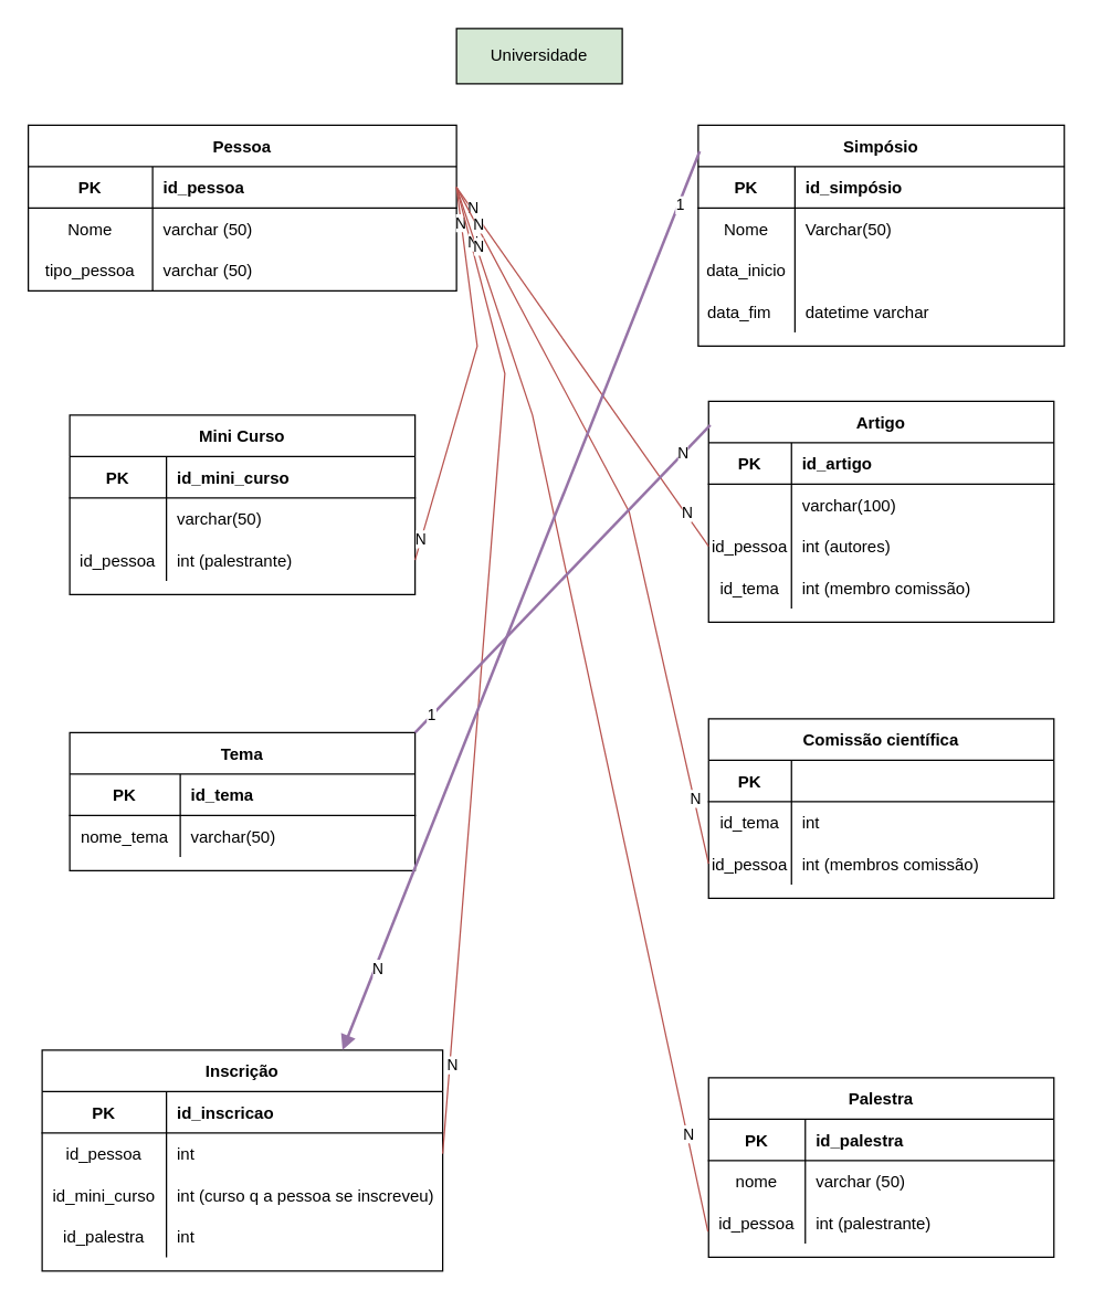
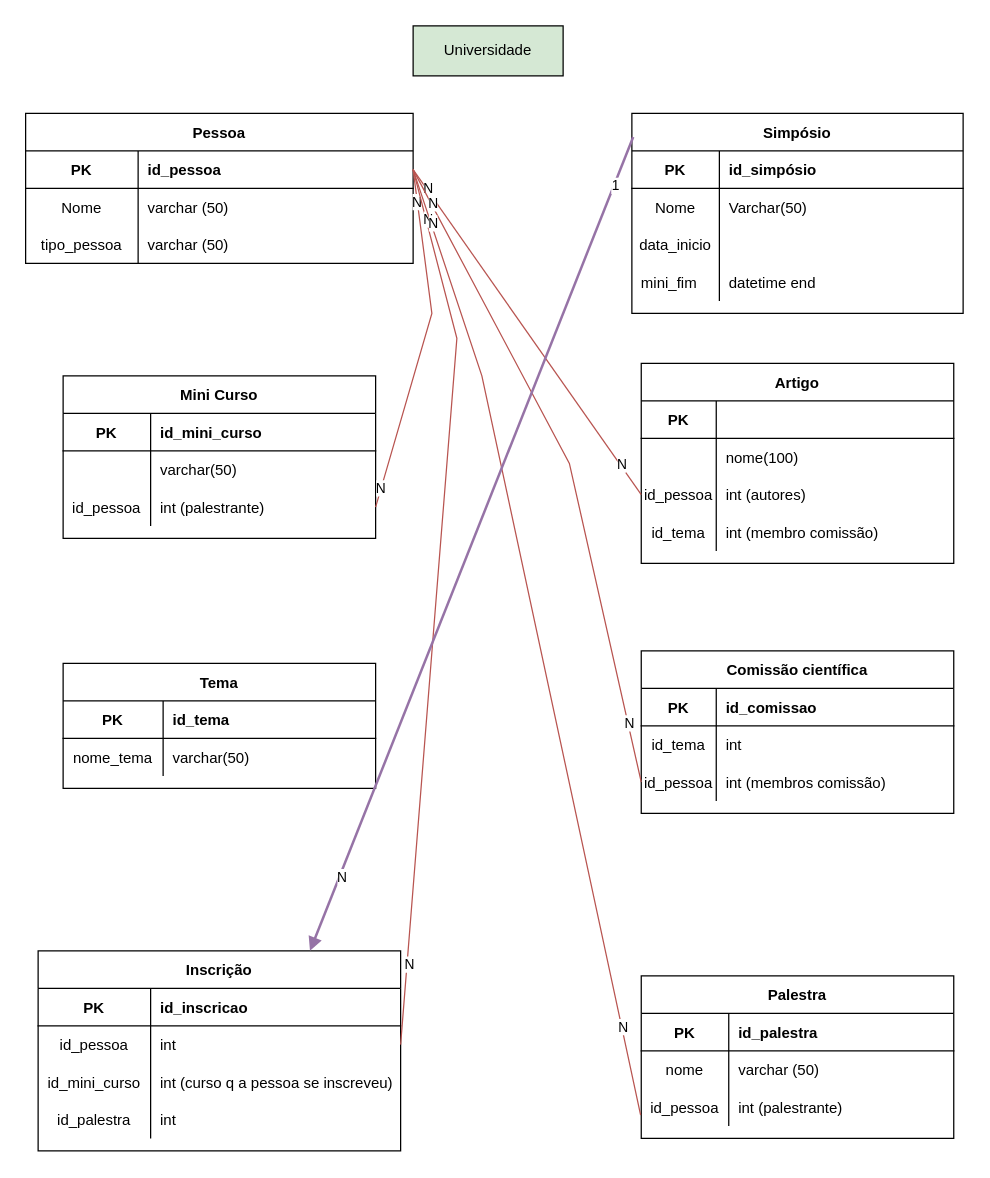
- <mxCell id="12" value="data_fim   " style="shape=partialRectangle;overflow=hidden;connectable=0;fillColor=none;top=0;left=0;bottom=0;right=0;" vertex="1" parent="11"><mxGeometry width="70" height="30" as="geometry"><mxRectangle width="70" height="30" as="alternateBounds" /></mxGeometry></mxCell>
+ <mxCell id="12" value="mini_fim   " style="shape=partialRectangle;overflow=hidden;connectable=0;fillColor=none;top=0;left=0;bottom=0;right=0;" vertex="1" parent="11"><mxGeometry width="70" height="30" as="geometry"><mxRectangle width="70" height="30" as="alternateBounds" /></mxGeometry></mxCell>
- <mxCell id="13" value="datetime varchar" style="shape=partialRectangle;overflow=hidden;connectable=0;fillColor=none;top=0;left=0;bottom=0;right=0;align=left;spacingLeft=6;" vertex="1" parent="11"><mxGeometry x="70" width="195" height="30" as="geometry"><mxRectangle width="195" height="30" as="alternateBounds" /></mxGeometry></mxCell>
+ <mxCell id="13" value="datetime end" style="shape=partialRectangle;overflow=hidden;connectable=0;fillColor=none;top=0;left=0;bottom=0;right=0;align=left;spacingLeft=6;" vertex="1" parent="11"><mxGeometry x="70" width="195" height="30" as="geometry"><mxRectangle width="195" height="30" as="alternateBounds" /></mxGeometry></mxCell>
- <mxCell id="36" value="id_artigo" style="shape=partialRectangle;overflow=hidden;connectable=0;fillColor=none;top=0;left=0;bottom=0;right=0;align=left;spacingLeft=6;fontStyle=1;" vertex="1" parent="34"><mxGeometry x="60" width="190" height="30" as="geometry"><mxRectangle width="190" height="30" as="alternateBounds" /></mxGeometry></mxCell>
- <mxCell id="38" value="varchar(100)" style="shape=partialRectangle;overflow=hidden;connectable=0;fillColor=none;top=0;left=0;bottom=0;right=0;align=left;spacingLeft=6;" vertex="1" parent="37"><mxGeometry x="60" width="190" height="30" as="geometry"><mxRectangle width="190" height="30" as="alternateBounds" /></mxGeometry></mxCell>
+ <mxCell id="38" value="nome(100)" style="shape=partialRectangle;overflow=hidden;connectable=0;fillColor=none;top=0;left=0;bottom=0;right=0;align=left;spacingLeft=6;" vertex="1" parent="37"><mxGeometry x="60" width="190" height="30" as="geometry"><mxRectangle width="190" height="30" as="alternateBounds" /></mxGeometry></mxCell>
- <mxCell id="104" value="" style="endArrow=none;html=1;rounded=0;exitX=1;exitY=0;exitDx=0;exitDy=0;fillColor=#e1d5e7;strokeColor=#9673a6;strokeWidth=2;entryX=0.005;entryY=0.107;entryDx=0;entryDy=0;entryPerimeter=0;" edge="1" parent="1" source="45" target="33"><mxGeometry relative="1" as="geometry"><mxPoint x="523" y="330" as="sourcePoint" /><mxPoint x="485" y="490" as="targetPoint" /></mxGeometry></mxCell>
- <mxCell id="105" value="1" style="edgeLabel;html=1;align=center;verticalAlign=middle;resizable=0;points=[];" vertex="1" connectable="0" parent="104"><mxGeometry x="-0.884" y="1" relative="1" as="geometry"><mxPoint as="offset" /></mxGeometry></mxCell>
- <mxCell id="106" value="N" style="edgeLabel;html=1;align=center;verticalAlign=middle;resizable=0;points=[];" vertex="1" connectable="0" parent="104"><mxGeometry x="0.815" y="1" relative="1" as="geometry"><mxPoint as="offset" /></mxGeometry></mxCell>
+ <mxCell id="55" value="id_comissao" style="shape=partialRectangle;overflow=hidden;connectable=0;fillColor=none;top=0;left=0;bottom=0;right=0;align=left;spacingLeft=6;fontStyle=1;" vertex="1" parent="53"><mxGeometry x="60" width="190" height="30" as="geometry"><mxRectangle width="190" height="30" as="alternateBounds" /></mxGeometry></mxCell>
